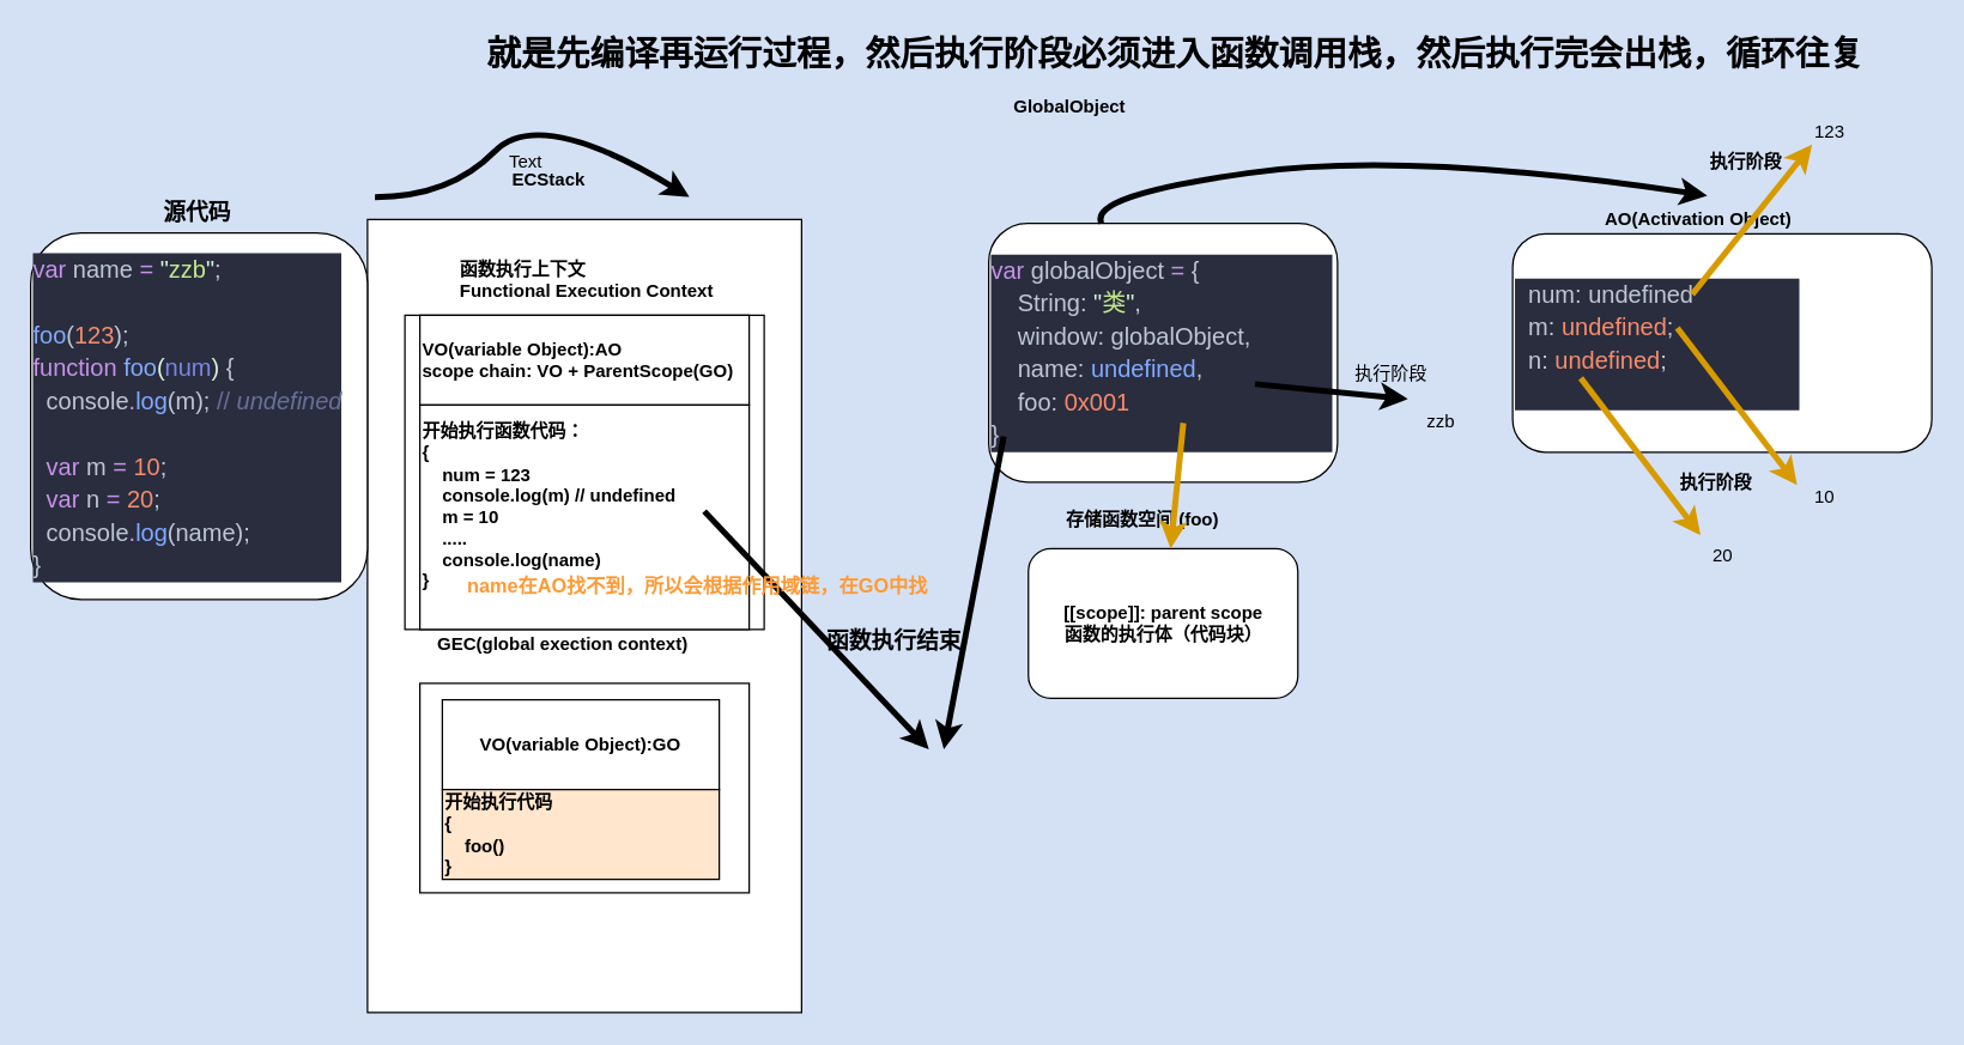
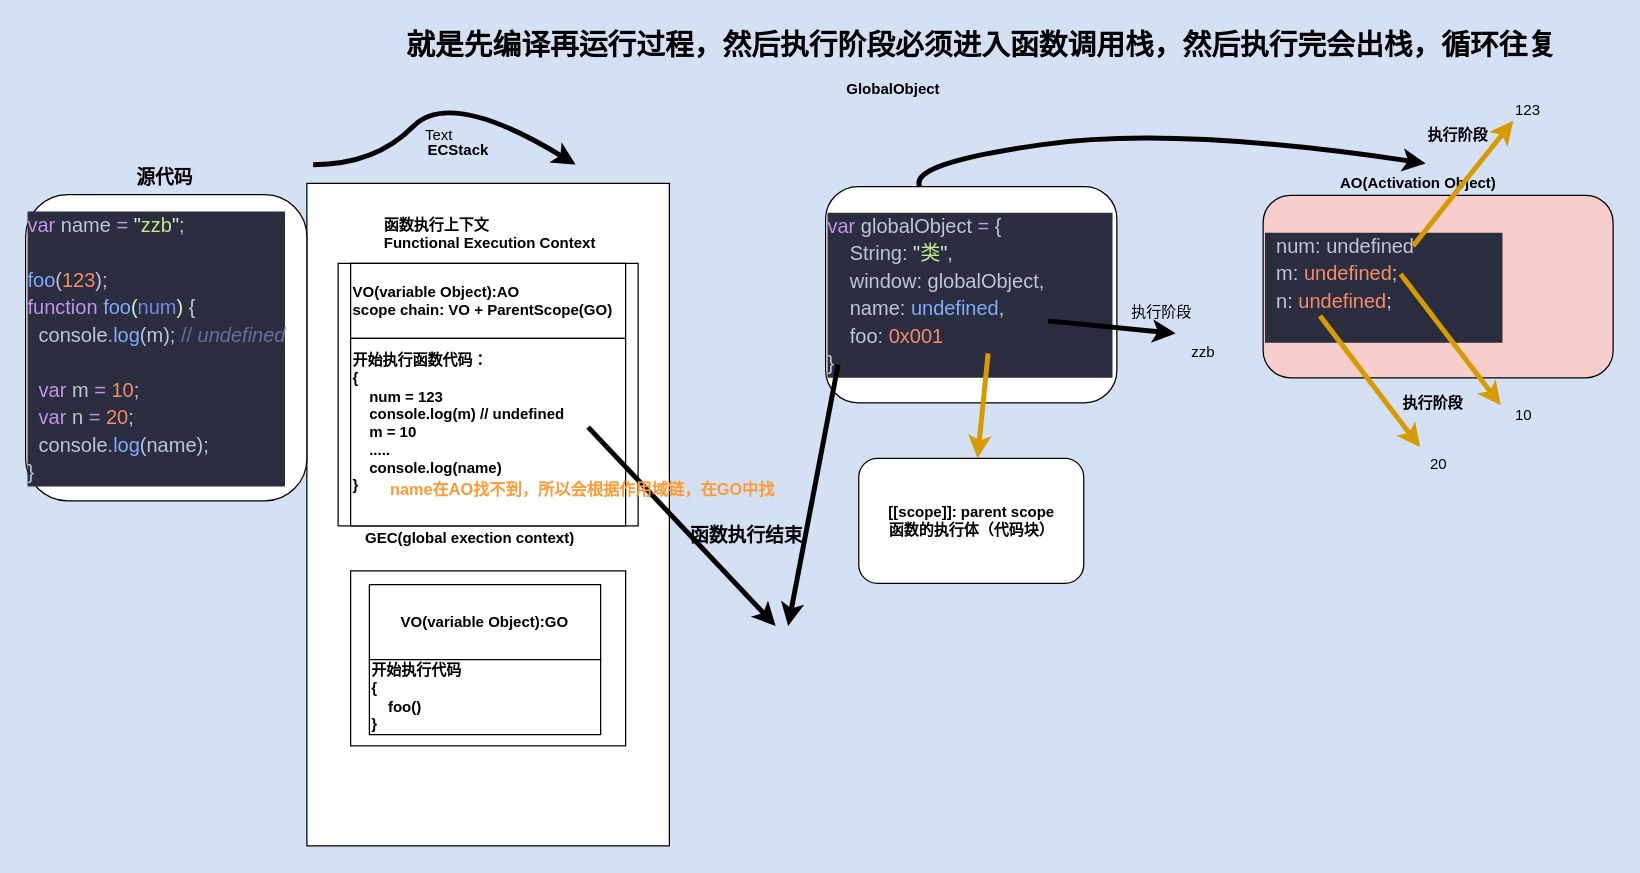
- <mxCell id="19" value="&lt;div style=&quot;background-color: rgb(41 , 45 , 62) ; font-size: 16px ; line-height: 22px ; white-space: pre&quot;&gt;&lt;div style=&quot;color: rgb(191 , 199 , 213)&quot;&gt;&amp;nbsp; num: undefined                &lt;/div&gt;&lt;div&gt;&lt;font color=&quot;#bfc7d5&quot;&gt;&amp;nbsp; &lt;/font&gt;&lt;font color=&quot;#bfc7d5&quot;&gt;m:&lt;/font&gt;&lt;font color=&quot;#bfc7d5&quot;&gt; &lt;/font&gt;&lt;font color=&quot;#f78c6c&quot;&gt;undefined&lt;/font&gt;&lt;font color=&quot;#bfc7d5&quot;&gt;;&lt;/font&gt;&lt;/div&gt;&lt;div style=&quot;color: rgb(191 , 199 , 213)&quot;&gt;&amp;nbsp; n: &lt;span style=&quot;color: rgb(247 , 140 , 108)&quot;&gt;undefined&lt;/span&gt;;&lt;/div&gt;&lt;div&gt;&lt;br&gt;&lt;/div&gt;&lt;/div&gt;" style="rounded=1;whiteSpace=wrap;html=1;align=left;" parent="1" vertex="1"><mxGeometry x="1010" y="155.5" width="280" height="146" as="geometry" /></mxCell>
+ <mxCell id="19" value="&lt;div style=&quot;background-color: rgb(41 , 45 , 62) ; font-size: 16px ; line-height: 22px ; white-space: pre&quot;&gt;&lt;div style=&quot;color: rgb(191 , 199 , 213)&quot;&gt;&amp;nbsp; num: undefined                &lt;/div&gt;&lt;div&gt;&lt;font color=&quot;#bfc7d5&quot;&gt;&amp;nbsp; &lt;/font&gt;&lt;font color=&quot;#bfc7d5&quot;&gt;m:&lt;/font&gt;&lt;font color=&quot;#bfc7d5&quot;&gt; &lt;/font&gt;&lt;font color=&quot;#f78c6c&quot;&gt;undefined&lt;/font&gt;&lt;font color=&quot;#bfc7d5&quot;&gt;;&lt;/font&gt;&lt;/div&gt;&lt;div style=&quot;color: rgb(191 , 199 , 213)&quot;&gt;&amp;nbsp; n: &lt;span style=&quot;color: rgb(247 , 140 , 108)&quot;&gt;undefined&lt;/span&gt;;&lt;/div&gt;&lt;div&gt;&lt;br&gt;&lt;/div&gt;&lt;/div&gt;" style="rounded=1;whiteSpace=wrap;html=1;align=left;fillColor=#f8cecc;" parent="1" vertex="1"><mxGeometry x="1010" y="155.5" width="280" height="146" as="geometry" /></mxCell>
- <mxCell id="11" value="&lt;b&gt;存储函数空间 (foo)&lt;/b&gt;" style="text;html=1;resizable=0;points=[];autosize=1;align=left;verticalAlign=top;spacingTop=-4;" parent="1" vertex="1"><mxGeometry x="710" y="337" width="120" height="20" as="geometry" /></mxCell>
- <mxCell id="7" value="&lt;b&gt;开始执行代码&lt;br&gt;{&lt;br&gt;&amp;nbsp; &amp;nbsp; foo()&lt;br&gt;}&lt;br&gt;&lt;/b&gt;" style="rounded=0;whiteSpace=wrap;html=1;align=left;fillColor=#ffe6cc;" parent="1" vertex="1"><mxGeometry x="295" y="527" width="185" height="60" as="geometry" /></mxCell>
+ <mxCell id="7" value="&lt;b&gt;开始执行代码&lt;br&gt;{&lt;br&gt;&amp;nbsp; &amp;nbsp; foo()&lt;br&gt;}&lt;br&gt;&lt;/b&gt;" style="rounded=0;whiteSpace=wrap;html=1;align=left;" parent="1" vertex="1"><mxGeometry x="295" y="527" width="185" height="60" as="geometry" /></mxCell>
